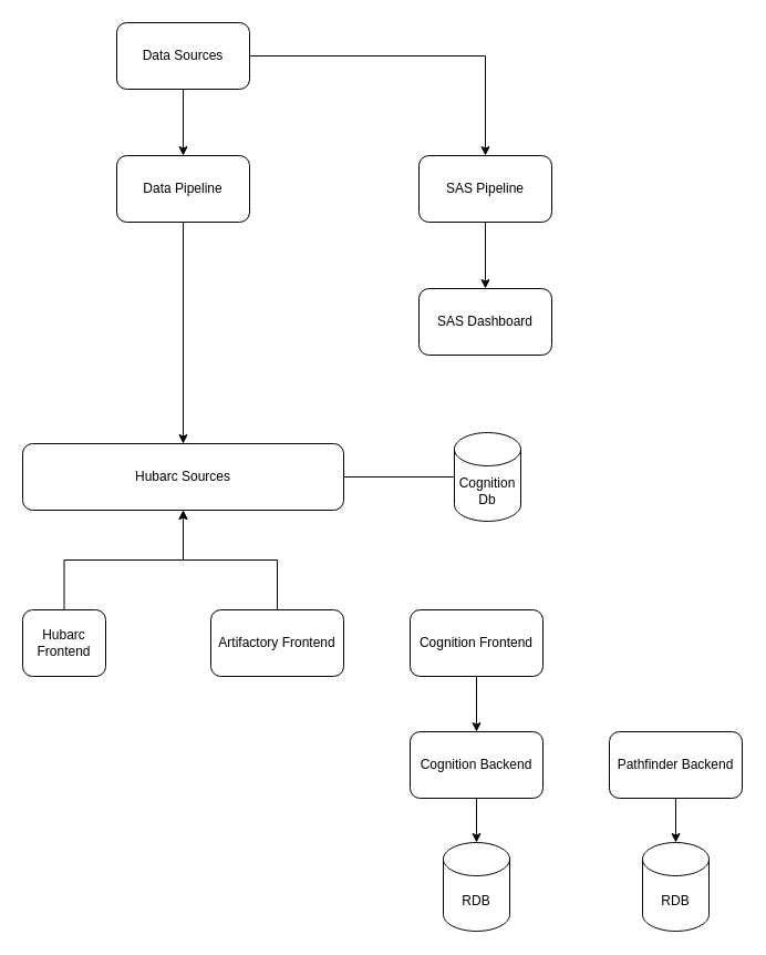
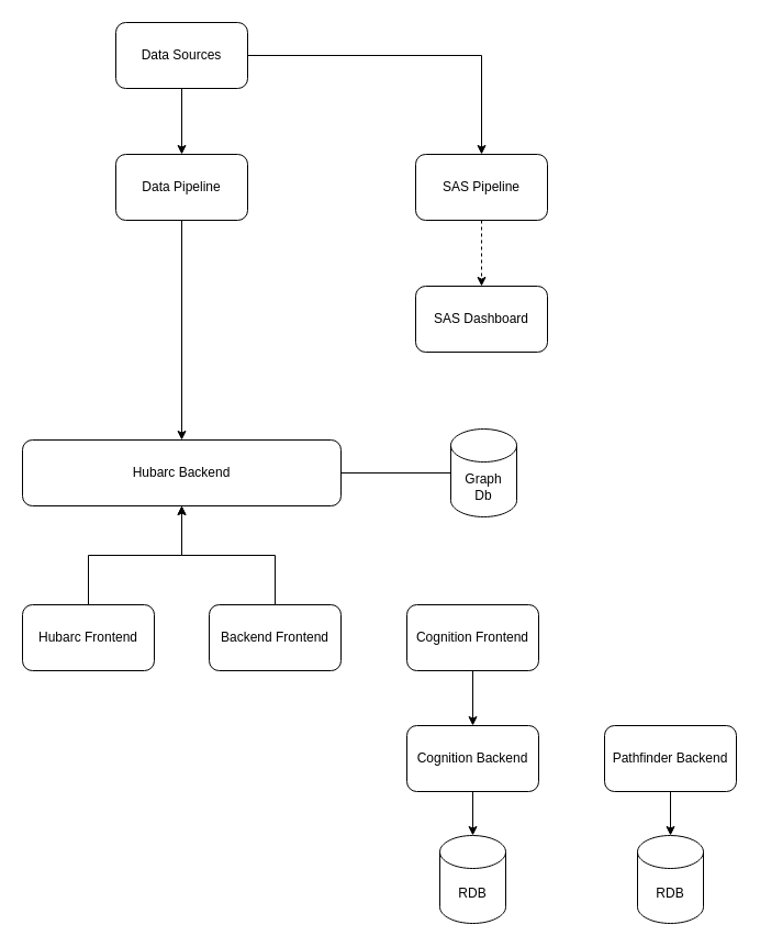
- <mxCell id="20" value="" style="edgeStyle=orthogonalEdgeStyle;rounded=0;orthogonalLoop=1;jettySize=auto;html=1;" edge="1" parent="1" source="21" target="22"><mxGeometry relative="1" as="geometry" /></mxCell>
+ <mxCell id="20" value="" style="edgeStyle=orthogonalEdgeStyle;rounded=0;orthogonalLoop=1;jettySize=auto;html=1;dashed=1;" edge="1" parent="1" source="21" target="22"><mxGeometry relative="1" as="geometry" /></mxCell>
- <mxCell id="14" value="Hubarc Sources" style="rounded=1;whiteSpace=wrap;html=1;" vertex="1" parent="1"><mxGeometry x="20" y="400" width="290" height="60" as="geometry" /></mxCell>
+ <mxCell id="14" value="Hubarc Backend" style="rounded=1;whiteSpace=wrap;html=1;" vertex="1" parent="1"><mxGeometry x="20" y="400" width="290" height="60" as="geometry" /></mxCell>
- <mxCell id="19" value="Cognition&lt;div&gt;Db&lt;/div&gt;" style="shape=cylinder3;whiteSpace=wrap;html=1;boundedLbl=1;backgroundOutline=1;size=15;" vertex="1" parent="1"><mxGeometry x="410" y="390" width="60" height="80" as="geometry" /></mxCell>
+ <mxCell id="19" value="Graph&lt;div&gt;Db&lt;/div&gt;" style="shape=cylinder3;whiteSpace=wrap;html=1;boundedLbl=1;backgroundOutline=1;size=15;" vertex="1" parent="1"><mxGeometry x="410" y="390" width="60" height="80" as="geometry" /></mxCell>
- <mxCell id="3" value="Hubarc Frontend" style="rounded=1;whiteSpace=wrap;html=1;" vertex="1" parent="1"><mxGeometry x="20" y="550" width="75" height="60" as="geometry" /></mxCell>
+ <mxCell id="3" value="Hubarc Frontend" style="rounded=1;whiteSpace=wrap;html=1;" vertex="1" parent="1"><mxGeometry x="20" y="550" width="120" height="60" as="geometry" /></mxCell>
- <mxCell id="5" value="Artifactory Frontend" style="rounded=1;whiteSpace=wrap;html=1;" vertex="1" parent="1"><mxGeometry x="190" y="550" width="120" height="60" as="geometry" /></mxCell>
+ <mxCell id="5" value="Backend Frontend" style="rounded=1;whiteSpace=wrap;html=1;" vertex="1" parent="1"><mxGeometry x="190" y="550" width="120" height="60" as="geometry" /></mxCell>
